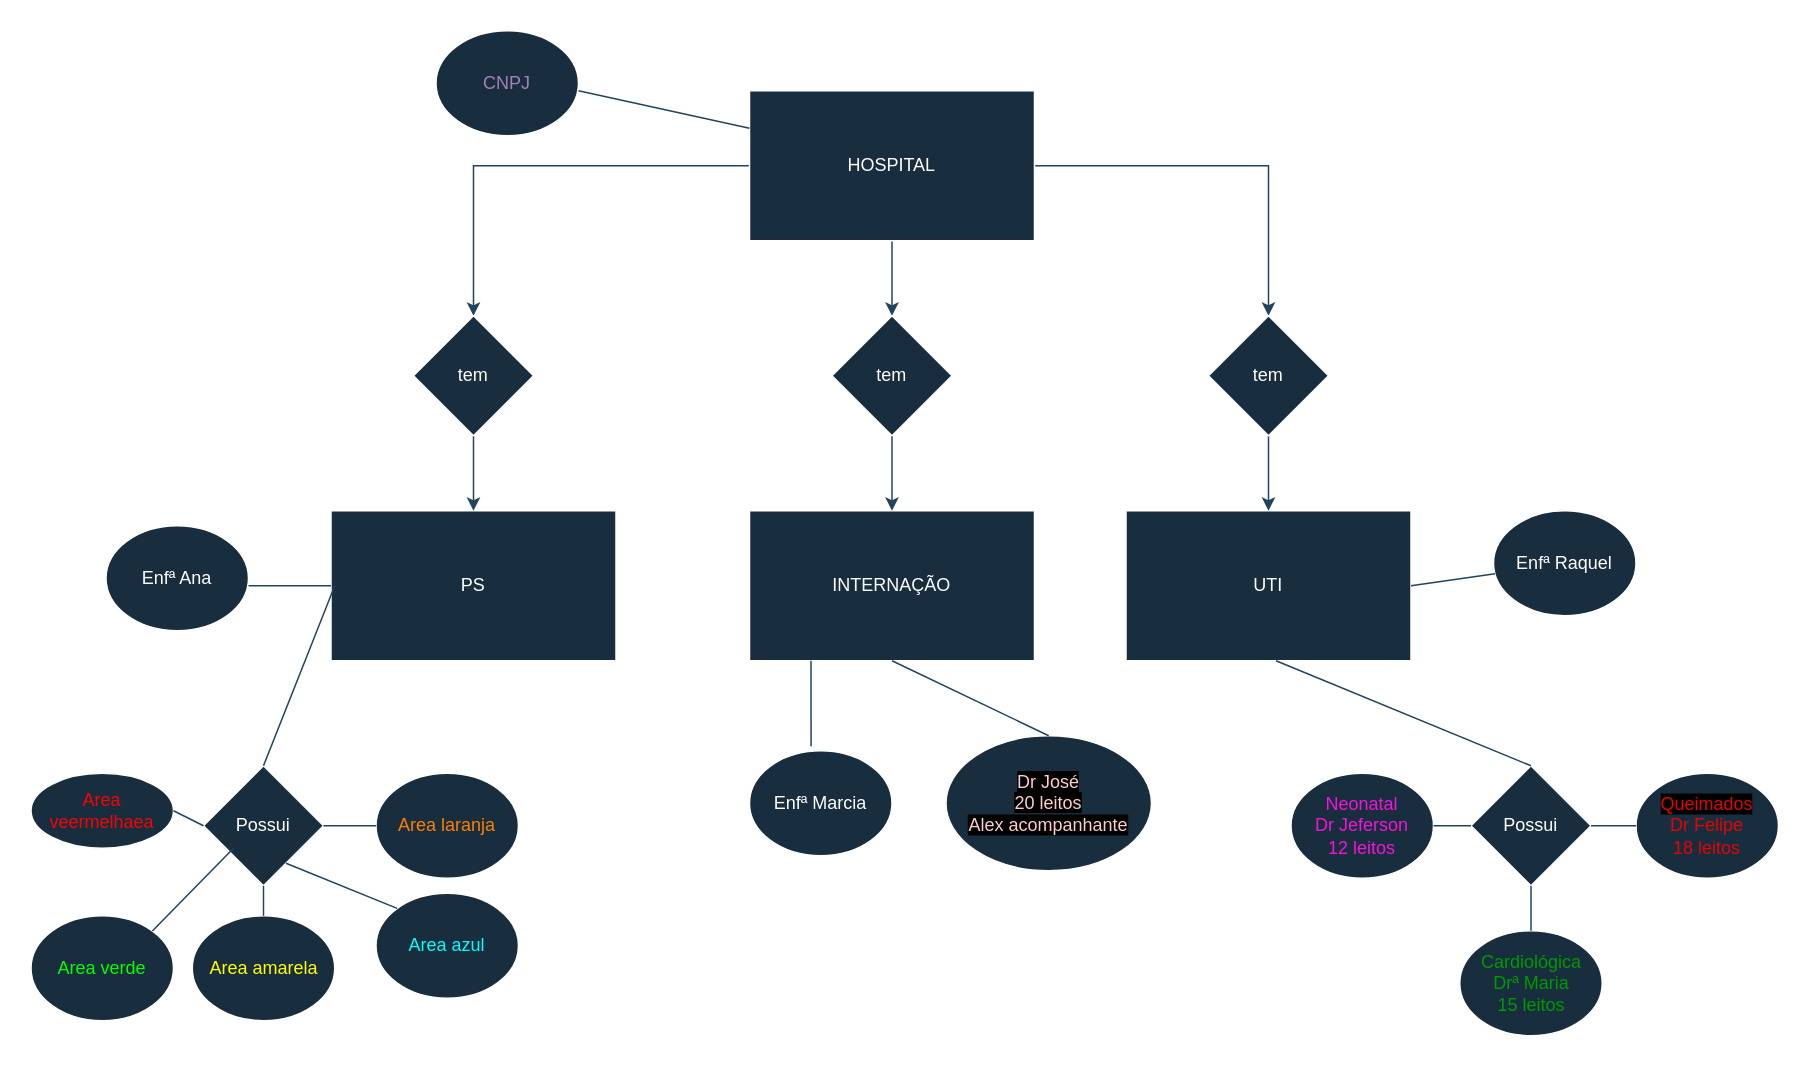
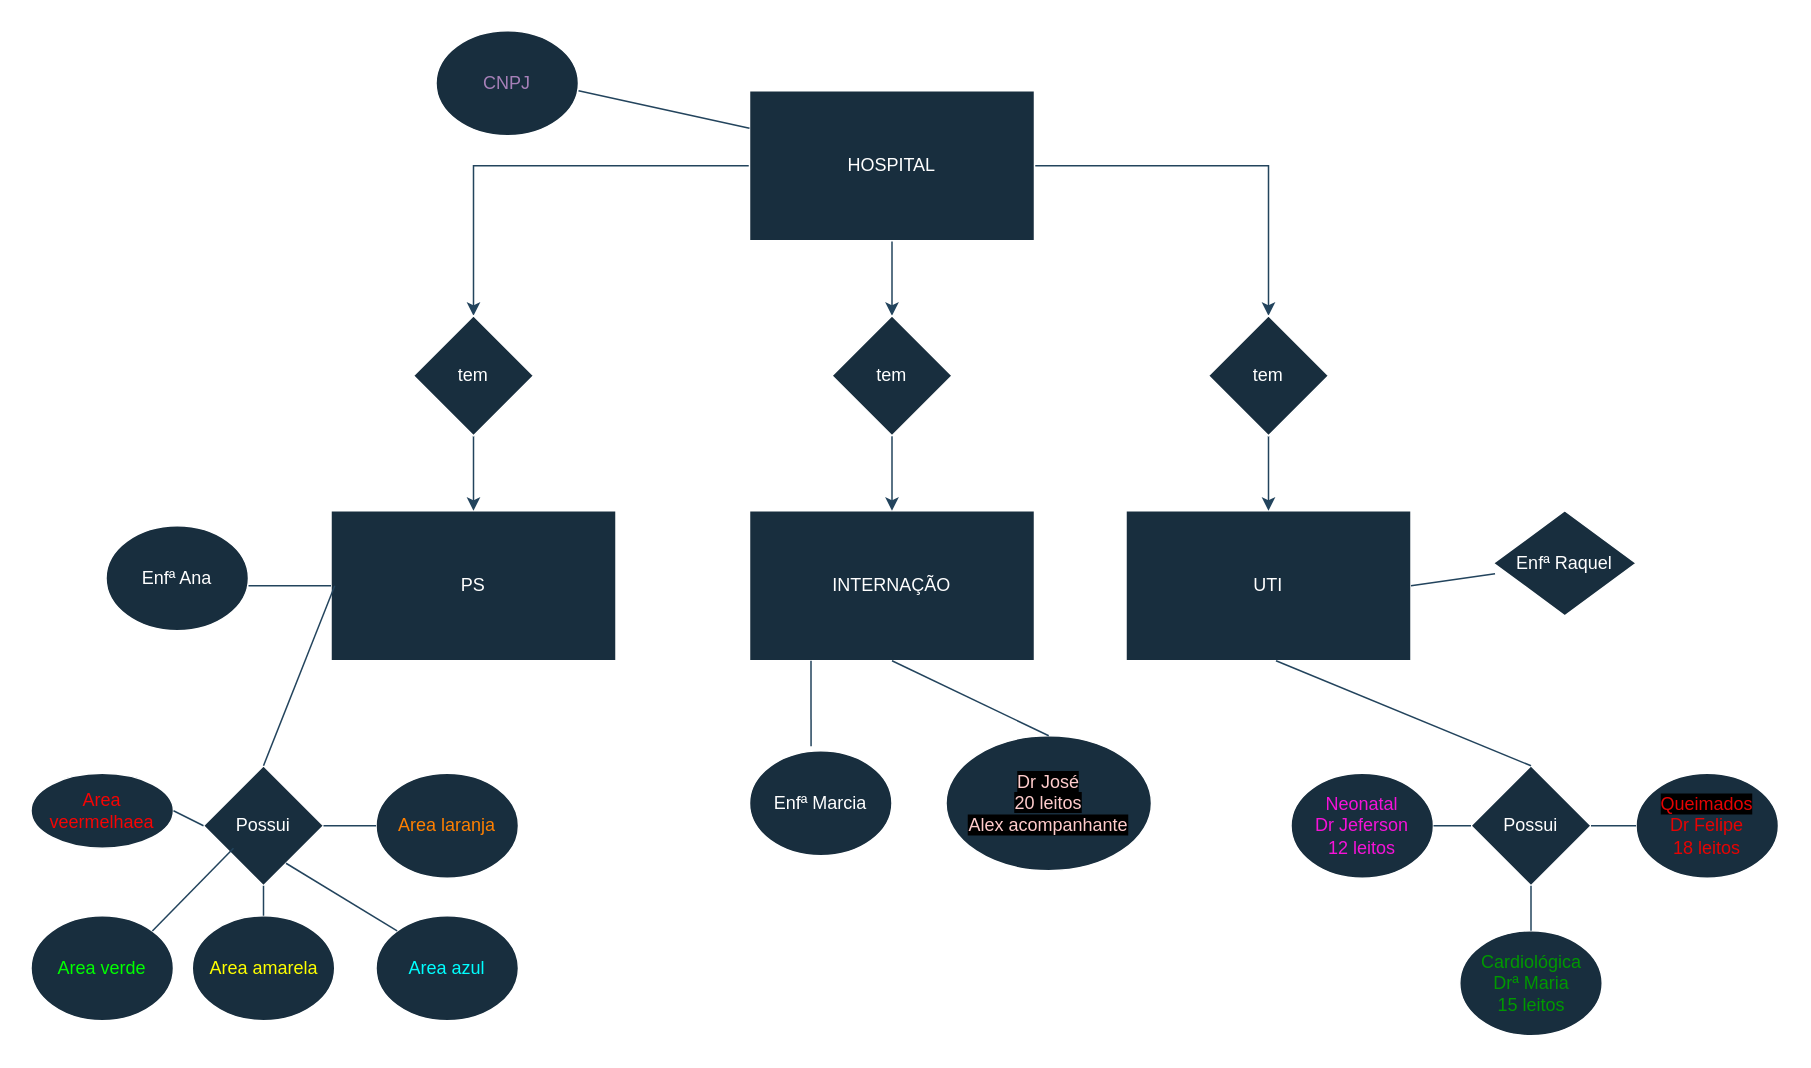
- <mxCell id="41" value="Enfª Raquel" style="ellipse;whiteSpace=wrap;html=1;labelBackgroundColor=none;fillColor=#182E3E;strokeColor=#FFFFFF;fontColor=#FFFFFF;" vertex="1" parent="1"><mxGeometry x="995" y="340" width="95" height="70" as="geometry" /></mxCell>
+ <mxCell id="41" value="Enfª Raquel" style="rhombus;whiteSpace=wrap;html=1;labelBackgroundColor=none;fillColor=#182E3E;strokeColor=#FFFFFF;fontColor=#FFFFFF;" vertex="1" parent="1"><mxGeometry x="995" y="340" width="95" height="70" as="geometry" /></mxCell>
- <mxCell id="28" value="&lt;font color=&quot;#00ffff&quot;&gt;Area azul&lt;/font&gt;" style="ellipse;whiteSpace=wrap;html=1;labelBackgroundColor=none;fillColor=#182E3E;strokeColor=#FFFFFF;fontColor=#FFFFFF;" vertex="1" parent="1"><mxGeometry x="250" y="595" width="95" height="70" as="geometry" /></mxCell>
+ <mxCell id="28" value="&lt;font color=&quot;#00ffff&quot;&gt;Area azul&lt;/font&gt;" style="ellipse;whiteSpace=wrap;html=1;labelBackgroundColor=none;fillColor=#182E3E;strokeColor=#FFFFFF;fontColor=#FFFFFF;" vertex="1" parent="1"><mxGeometry x="250" y="610" width="95" height="70" as="geometry" /></mxCell>
